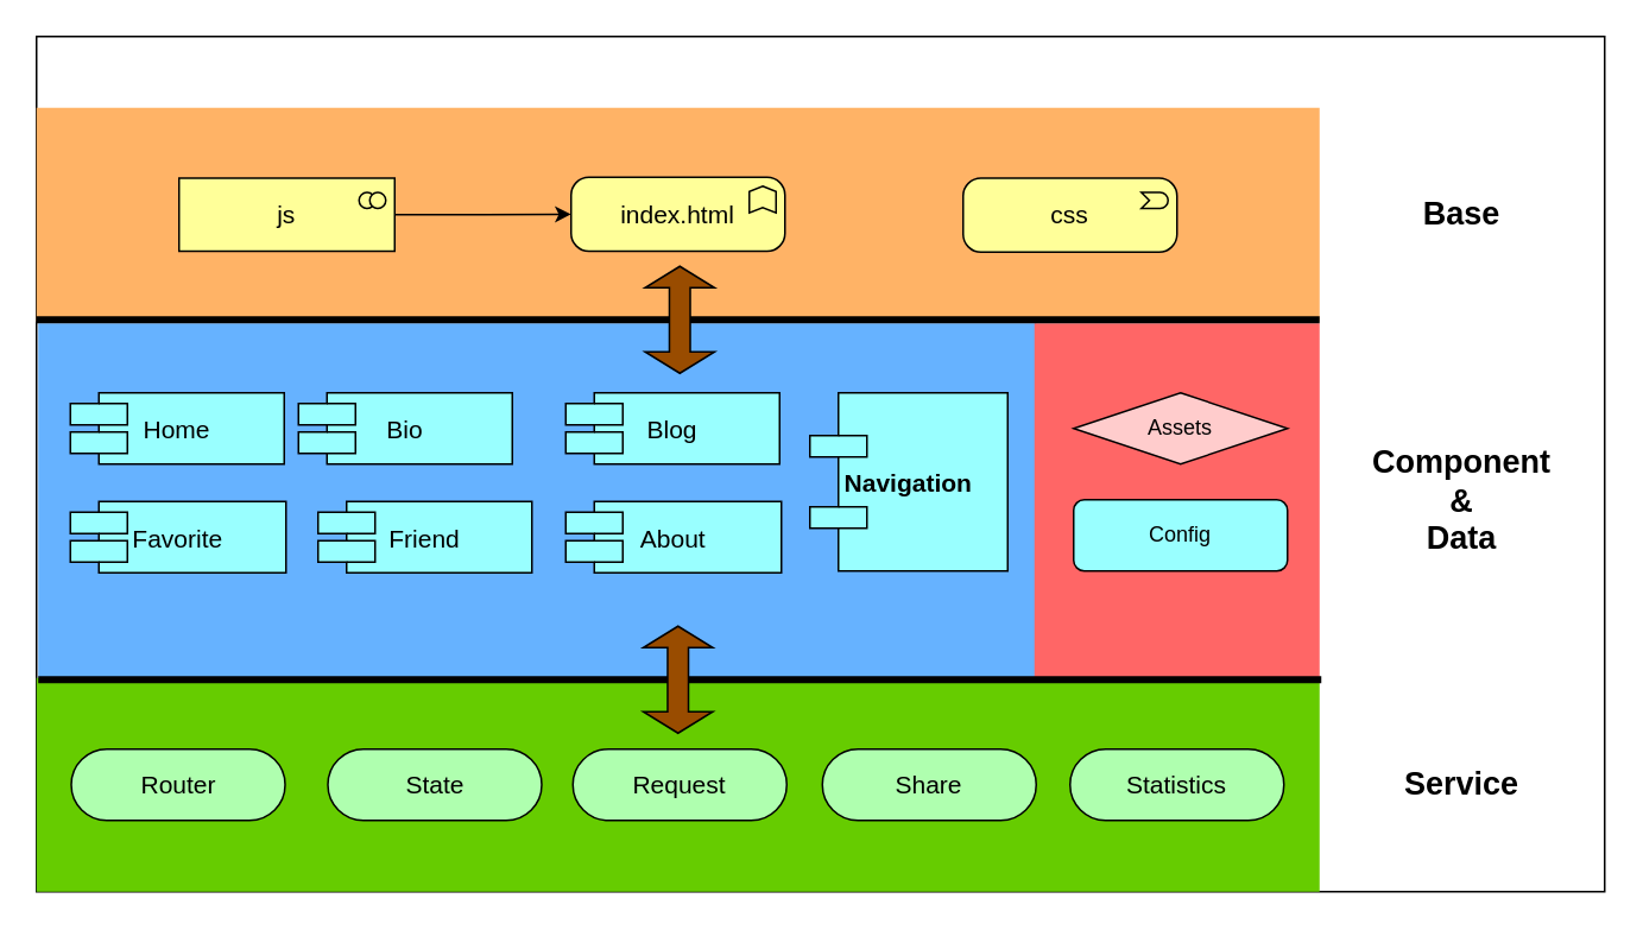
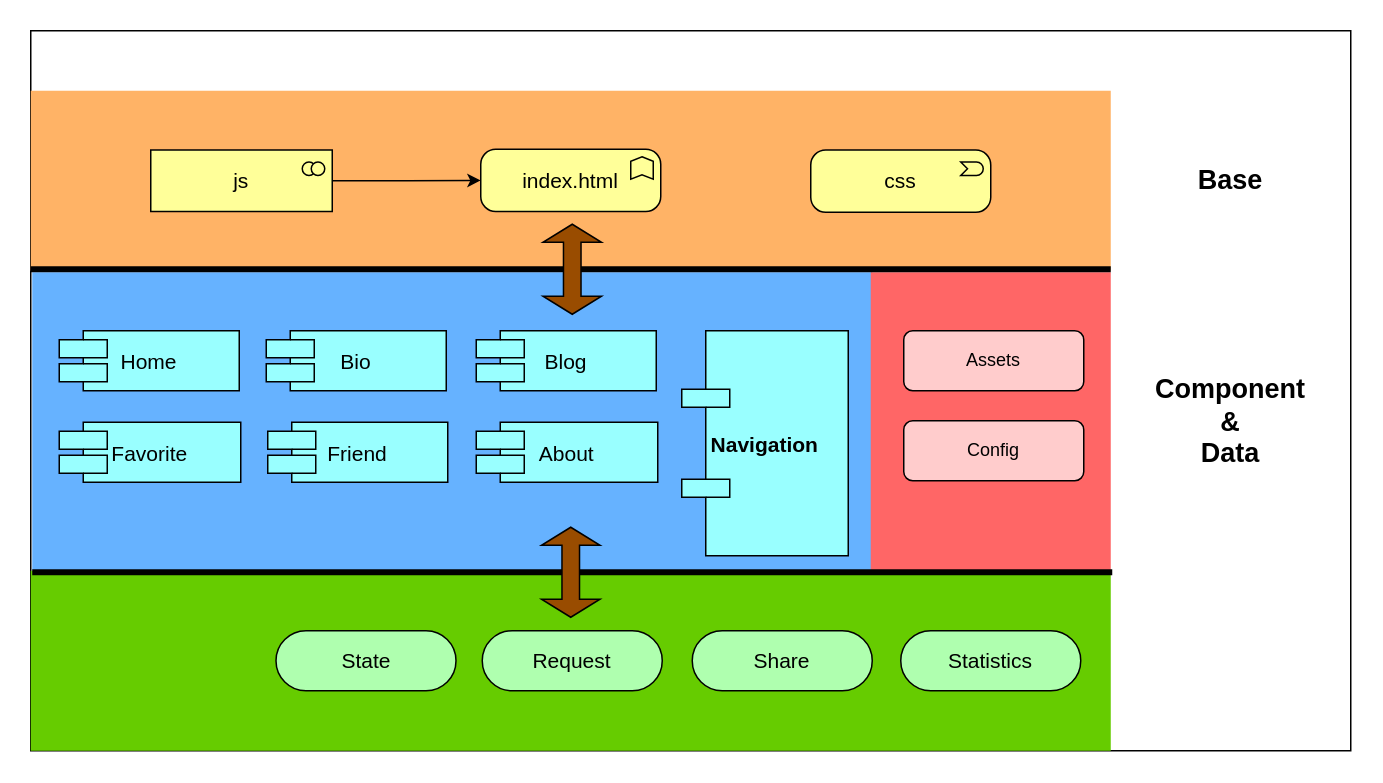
- <mxCell id="7" value="Bio" style="shape=component;align=center;fillColor=#99ffff;gradientColor=none;fontSize=14;" parent="1" vertex="1"><mxGeometry x="167" y="220" width="120" height="40" as="geometry" /></mxCell>
+ <mxCell id="7" value="Bio" style="shape=component;align=center;fillColor=#99ffff;gradientColor=none;fontSize=14;" parent="1" vertex="1"><mxGeometry x="177" y="220" width="120" height="40" as="geometry" /></mxCell>
- <mxCell id="25" value="Assets" style="rhombus;whiteSpace=wrap;html=1;fillColor=#FFCCCC;align=center;" vertex="1" parent="1"><mxGeometry x="602" y="220" width="120" height="40" as="geometry" /></mxCell>
+ <mxCell id="25" value="Assets" style="rounded=1;whiteSpace=wrap;html=1;fillColor=#FFCCCC;align=center;" vertex="1" parent="1"><mxGeometry x="602" y="220" width="120" height="40" as="geometry" /></mxCell>
- <mxCell id="16" value="Navigation" style="shape=component;align=center;fillColor=#99ffff;gradientColor=none;fontSize=14;fontStyle=1" vertex="1" parent="1"><mxGeometry x="454" y="220" width="111" height="100" as="geometry" /></mxCell>
+ <mxCell id="16" value="Navigation" style="shape=component;align=center;fillColor=#99ffff;gradientColor=none;fontSize=14;fontStyle=1" vertex="1" parent="1"><mxGeometry x="454" y="220" width="111" height="150" as="geometry" /></mxCell>
- <mxCell id="26" value="Config" style="rounded=1;whiteSpace=wrap;html=1;fillColor=#99ffff;align=center;" vertex="1" parent="1"><mxGeometry x="602" y="280" width="120" height="40" as="geometry" /></mxCell>
+ <mxCell id="26" value="Config" style="rounded=1;whiteSpace=wrap;html=1;fillColor=#FFCCCC;align=center;" vertex="1" parent="1"><mxGeometry x="602" y="280" width="120" height="40" as="geometry" /></mxCell>
- <mxCell id="19" value="Router" style="html=1;whiteSpace=wrap;fillColor=#AFFFAF;shape=mxgraph.archimate3.service;fontSize=14;" vertex="1" parent="1"><mxGeometry x="39.5" y="420" width="120" height="40" as="geometry" /></mxCell>
- <mxCell id="29" value="&lt;b&gt;&lt;font style=&quot;font-size: 18px&quot;&gt;Service&lt;/font&gt;&lt;/b&gt;" style="text;html=1;strokeColor=none;fillColor=none;align=center;verticalAlign=middle;whiteSpace=wrap;rounded=0;" vertex="1" parent="1"><mxGeometry x="800" y="430" width="40" height="20" as="geometry" /></mxCell>
